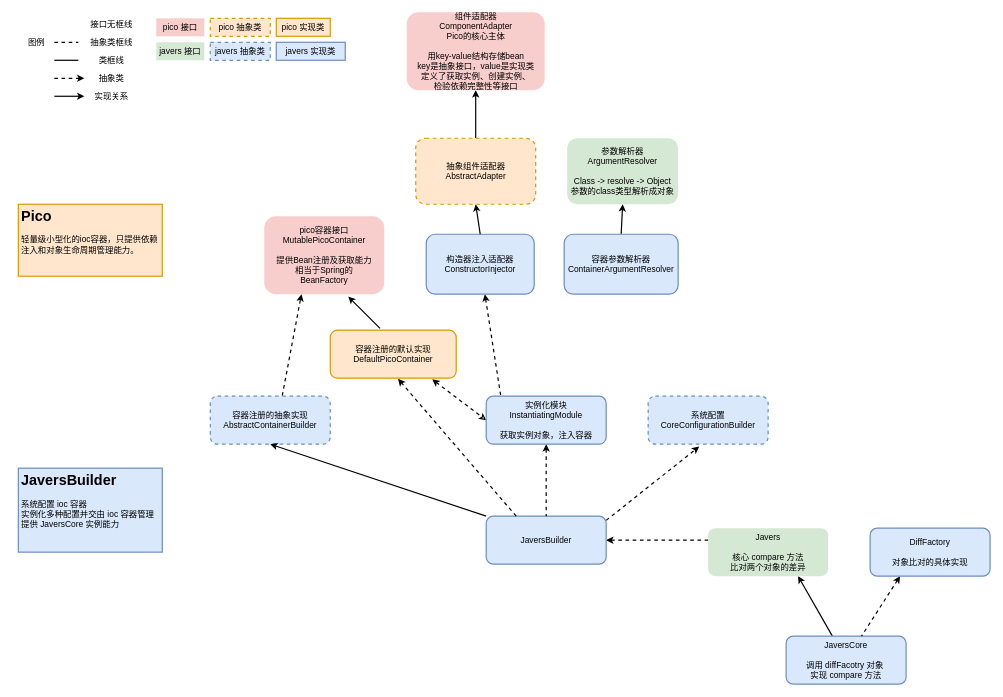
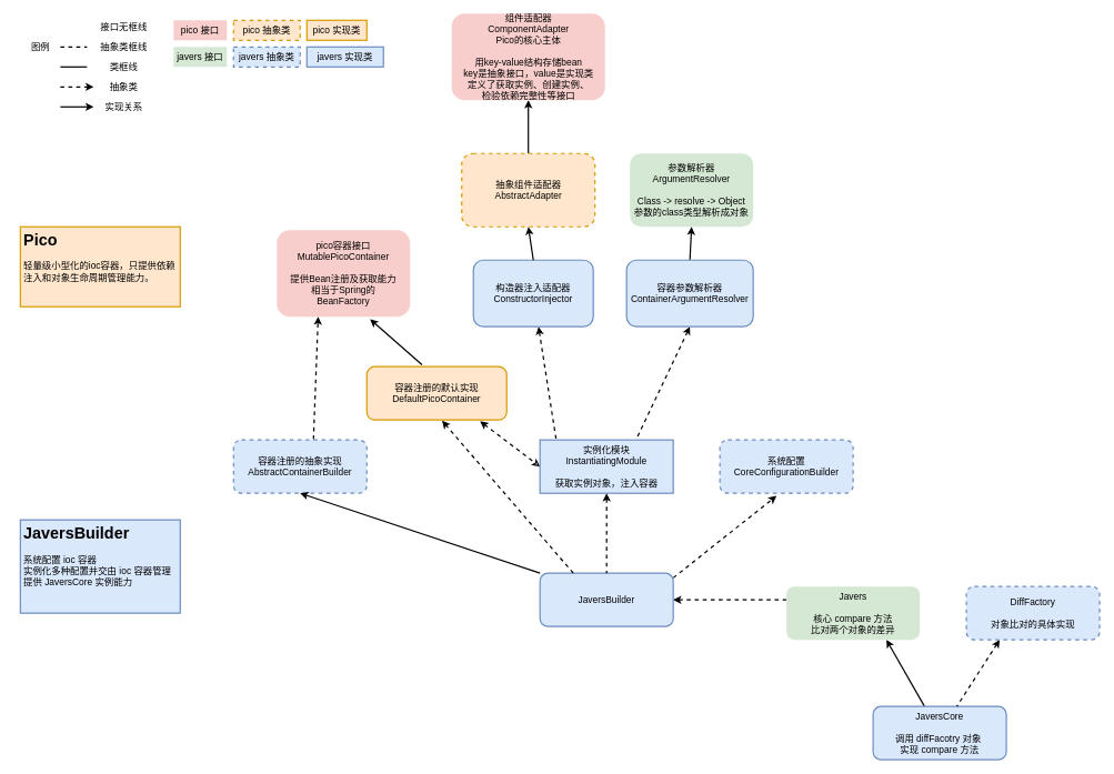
- <mxCell id="3" value="pico容器接口&lt;br&gt;MutablePicoContainer&lt;br&gt;&lt;br&gt;提供Bean注册及获取能力&lt;br&gt;相当于Spring的&lt;br&gt;BeanFactory" style="rounded=1;whiteSpace=wrap;html=1;fontSize=14;dashed=1;fillColor=#f8cecc;strokeColor=none;dashPattern=1 4;strokeWidth=2;" vertex="1" parent="1"><mxGeometry x="440" y="360" width="200" height="130" as="geometry" /></mxCell>
+ <mxCell id="3" value="pico容器接口&lt;br&gt;MutablePicoContainer&lt;br&gt;&lt;br&gt;提供Bean注册及获取能力&lt;br&gt;相当于Spring的&lt;br&gt;BeanFactory" style="rounded=1;whiteSpace=wrap;html=1;fontSize=14;dashed=1;fillColor=#f8cecc;strokeColor=none;dashPattern=1 4;strokeWidth=2;" vertex="1" parent="1"><mxGeometry x="415" y="345" width="200" height="130" as="geometry" /></mxCell>
+ <mxCell id="27" style="edgeStyle=none;rounded=0;orthogonalLoop=1;jettySize=auto;html=1;exitX=0.5;exitY=1;exitDx=0;exitDy=0;dashed=1;fontSize=14;startArrow=classic;startFill=1;endArrow=none;endFill=0;strokeColor=default;entryX=0.715;entryY=0.025;entryDx=0;entryDy=0;entryPerimeter=0;strokeWidth=2;" edge="1" parent="1" source="28" target="30"><mxGeometry relative="1" as="geometry"><mxPoint x="890" y="700" as="targetPoint" /></mxGeometry></mxCell>
- <mxCell id="30" value="实例化模块&lt;br&gt;InstantiatingModule&lt;br&gt;&lt;br&gt;获取实例对象，注入容器" style="rounded=1;whiteSpace=wrap;html=1;fontSize=14;fillColor=#dae8fc;strokeColor=#6c8ebf;strokeWidth=2;" vertex="1" parent="1"><mxGeometry x="810" y="660" width="200" height="80" as="geometry" /></mxCell>
+ <mxCell id="30" value="实例化模块&lt;br&gt;InstantiatingModule&lt;br&gt;&lt;br&gt;获取实例对象，注入容器" style="whiteSpace=wrap;html=1;fontSize=14;fillColor=#dae8fc;strokeColor=#6c8ebf;strokeWidth=2;rounded=0;" vertex="1" parent="1"><mxGeometry x="810" y="660" width="200" height="80" as="geometry" /></mxCell>
- <mxCell id="41" value="DiffFactory&lt;br&gt;&lt;br&gt;对象比对的具体实现" style="rounded=1;whiteSpace=wrap;html=1;fontSize=14;fillColor=#dae8fc;strokeColor=#6c8ebf;strokeWidth=2;" vertex="1" parent="1"><mxGeometry x="1450" y="880" width="200" height="80" as="geometry" /></mxCell>
+ <mxCell id="41" value="DiffFactory&lt;br&gt;&lt;br&gt;对象比对的具体实现" style="rounded=1;whiteSpace=wrap;html=1;fontSize=14;fillColor=#dae8fc;strokeColor=#6c8ebf;strokeWidth=2;dashed=1;" vertex="1" parent="1"><mxGeometry x="1450" y="880" width="200" height="80" as="geometry" /></mxCell>
